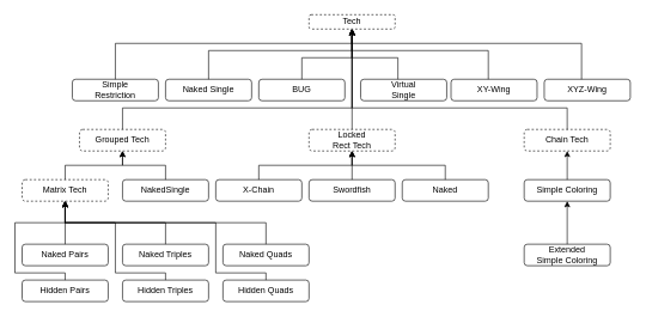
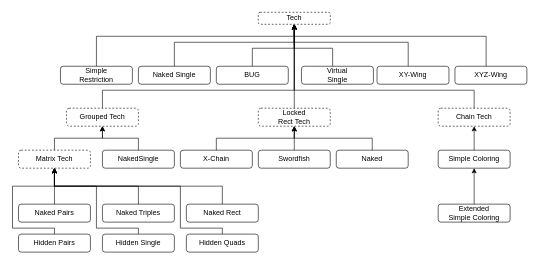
- <mxCell id="65" value="Naked Quads" style="text;html=1;strokeColor=none;fillColor=none;align=center;verticalAlign=middle;whiteSpace=wrap;rounded=0;" vertex="1" parent="63"><mxGeometry x="20" y="10" width="80" height="10" as="geometry" /></mxCell>
+ <mxCell id="65" value="Naked Rect" style="text;html=1;strokeColor=none;fillColor=none;align=center;verticalAlign=middle;whiteSpace=wrap;rounded=0;" vertex="1" parent="63"><mxGeometry x="20" y="10" width="80" height="10" as="geometry" /></mxCell>
- <mxCell id="74" value="Hidden Triples" style="text;html=1;strokeColor=none;fillColor=none;align=center;verticalAlign=middle;whiteSpace=wrap;rounded=0;" vertex="1" parent="72"><mxGeometry x="20" y="10" width="80" height="10" as="geometry" /></mxCell>
+ <mxCell id="74" value="Hidden Single" style="text;html=1;strokeColor=none;fillColor=none;align=center;verticalAlign=middle;whiteSpace=wrap;rounded=0;" vertex="1" parent="72"><mxGeometry x="20" y="10" width="80" height="10" as="geometry" /></mxCell>
